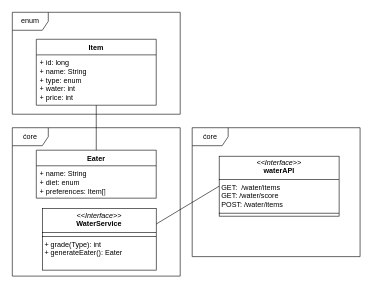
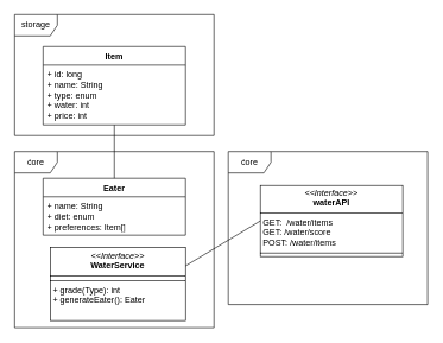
- <mxCell id="8" value="enum" style="shape=umlFrame;whiteSpace=wrap;html=1;pointerEvents=0;" vertex="1" parent="1"><mxGeometry x="20" y="20" width="280" height="170" as="geometry" /></mxCell>
+ <mxCell id="8" value="storage" style="shape=umlFrame;whiteSpace=wrap;html=1;pointerEvents=0;" vertex="1" parent="1"><mxGeometry x="20" y="20" width="280" height="170" as="geometry" /></mxCell>
